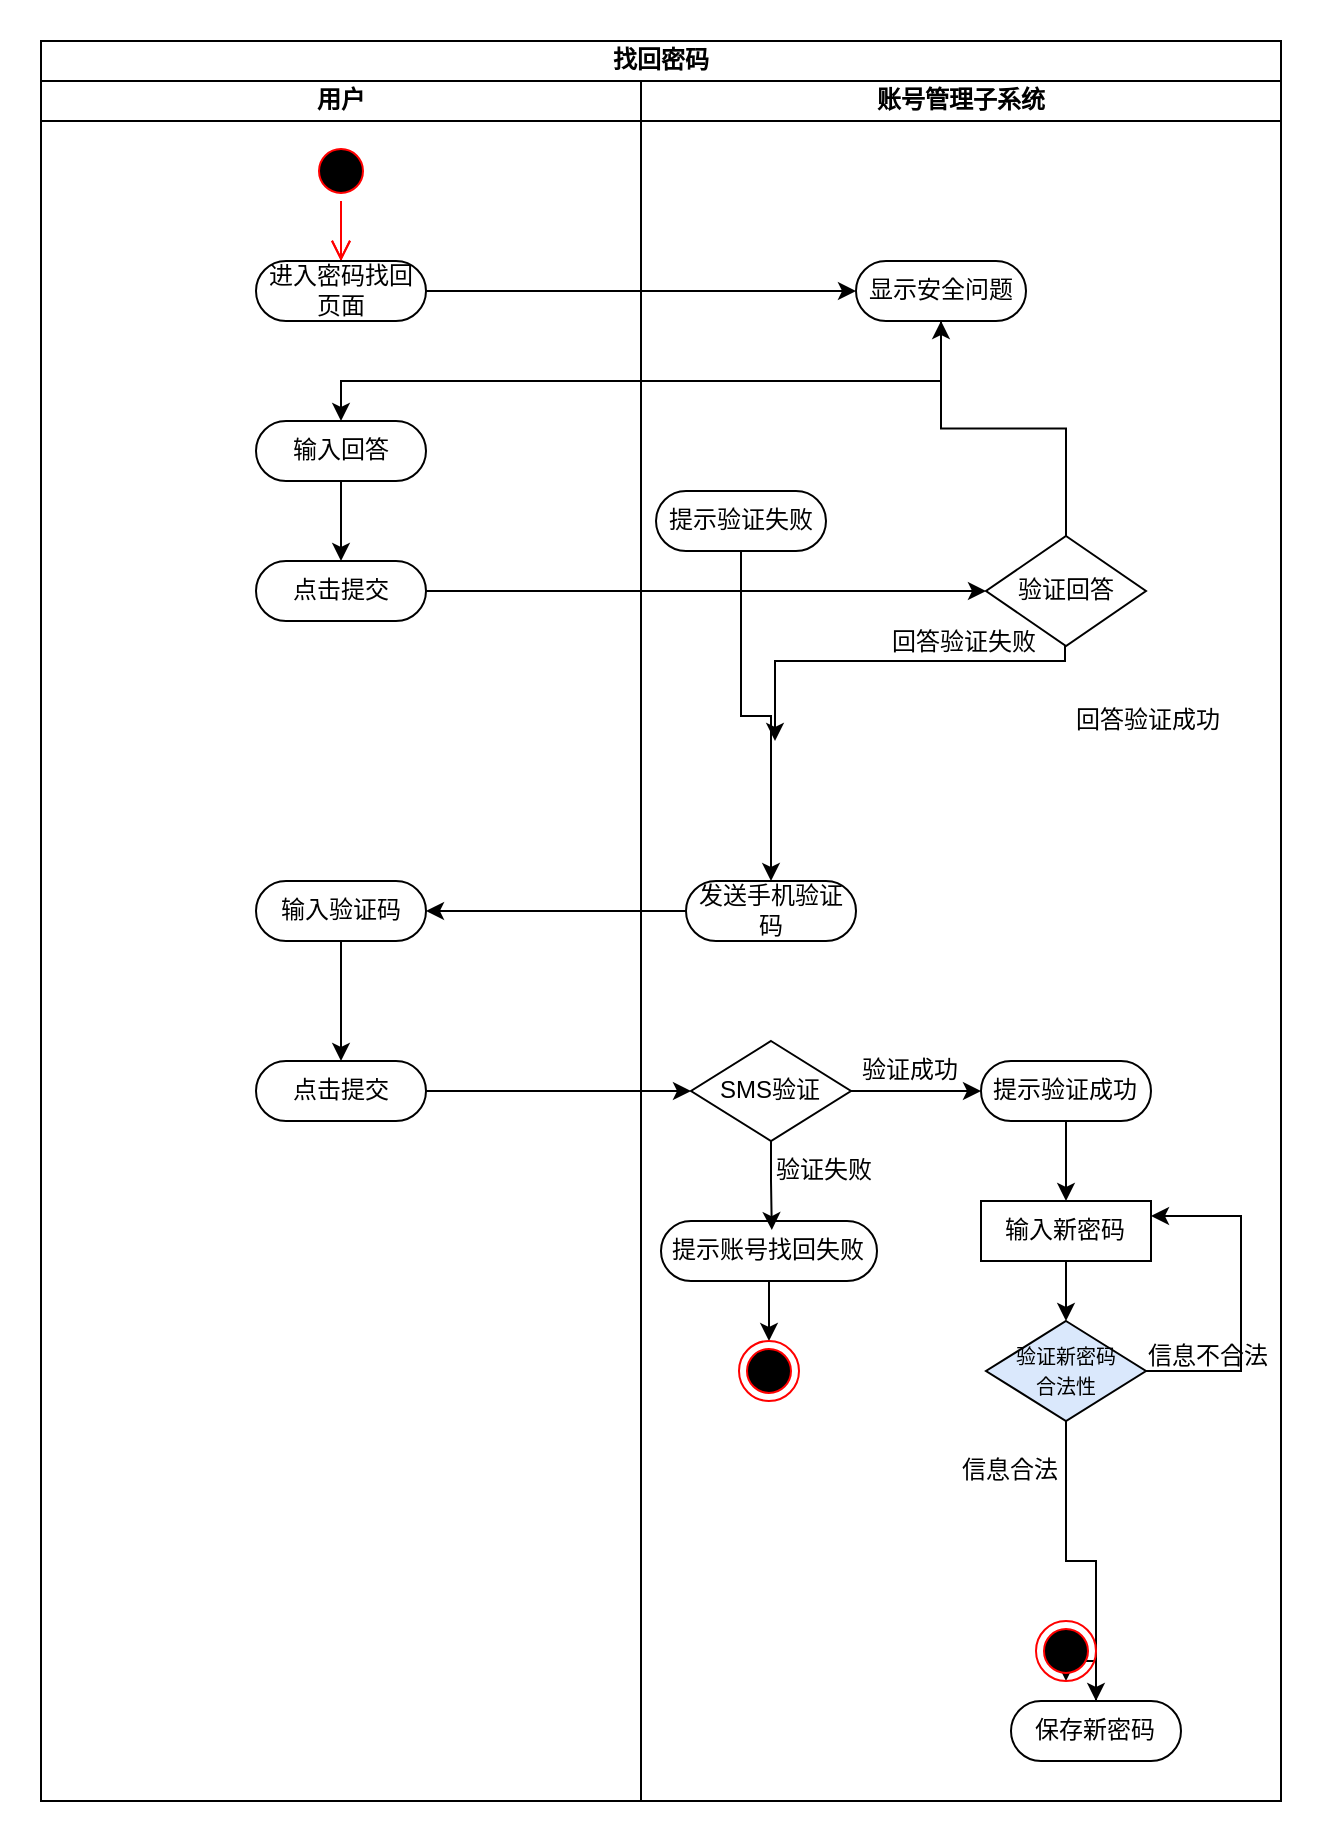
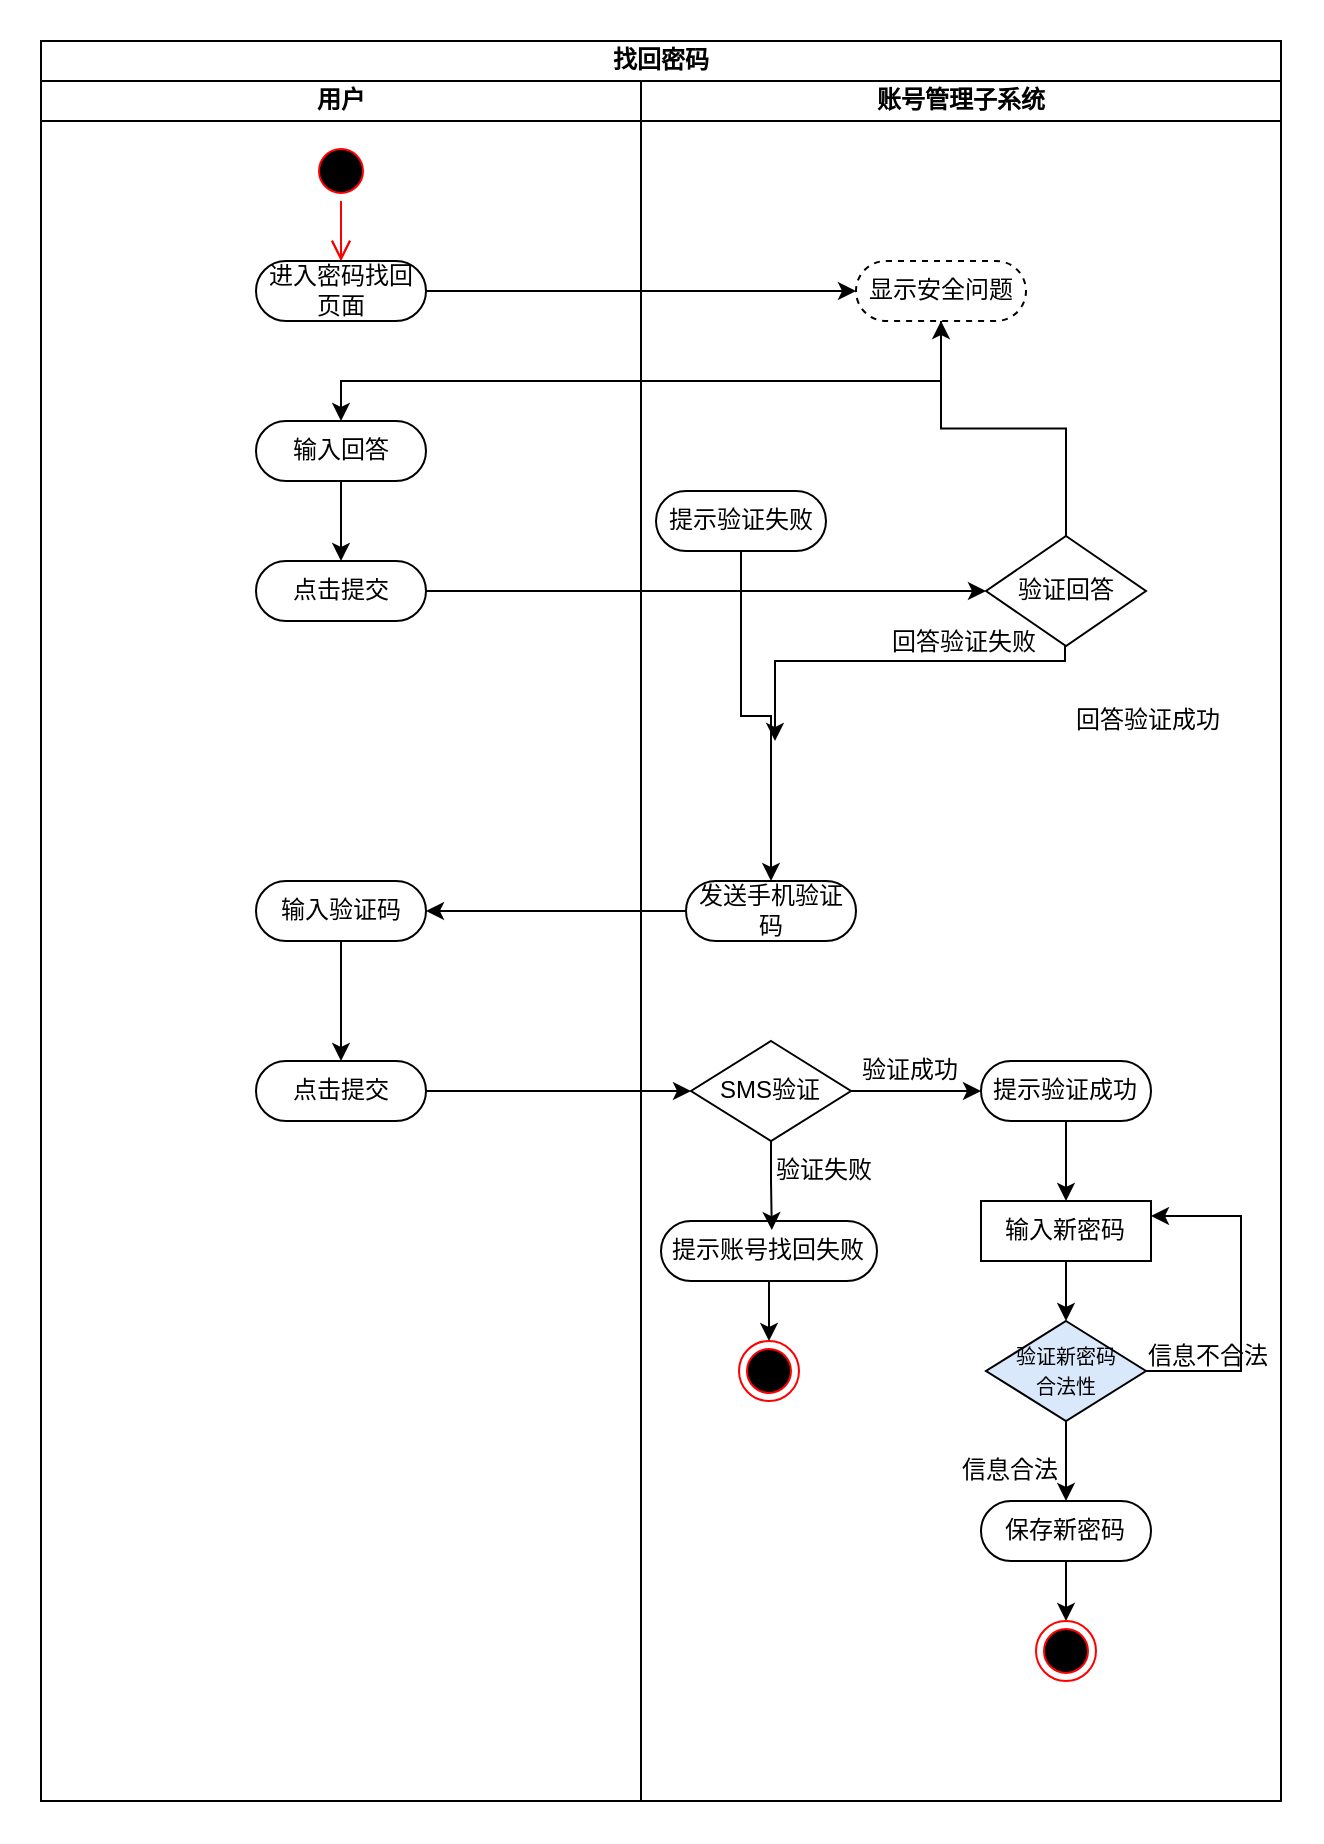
- <mxCell id="20" value="显示安全问题" style="rounded=1;whiteSpace=wrap;html=1;shadow=0;comic=0;labelBackgroundColor=none;strokeWidth=1;fontFamily=Verdana;fontSize=12;align=center;arcSize=50;" parent="19" vertex="1"><mxGeometry x="107.5" y="90" width="85" height="30" as="geometry" /></mxCell>
+ <mxCell id="20" value="显示安全问题" style="rounded=1;whiteSpace=wrap;html=1;shadow=0;comic=0;labelBackgroundColor=none;strokeWidth=1;fontFamily=Verdana;fontSize=12;align=center;arcSize=50;dashed=1;" parent="19" vertex="1"><mxGeometry x="107.5" y="90" width="85" height="30" as="geometry" /></mxCell>
- <mxCell id="34" value="保存新密码" style="rounded=1;whiteSpace=wrap;html=1;shadow=0;comic=0;labelBackgroundColor=none;strokeWidth=1;fontFamily=Verdana;fontSize=12;align=center;arcSize=50;" parent="19" vertex="1"><mxGeometry x="185" y="810" width="85" height="30" as="geometry" /></mxCell>
+ <mxCell id="34" value="保存新密码" style="rounded=1;whiteSpace=wrap;html=1;shadow=0;comic=0;labelBackgroundColor=none;strokeWidth=1;fontFamily=Verdana;fontSize=12;align=center;arcSize=50;" parent="19" vertex="1"><mxGeometry x="170.0" y="710" width="85" height="30" as="geometry" /></mxCell>
